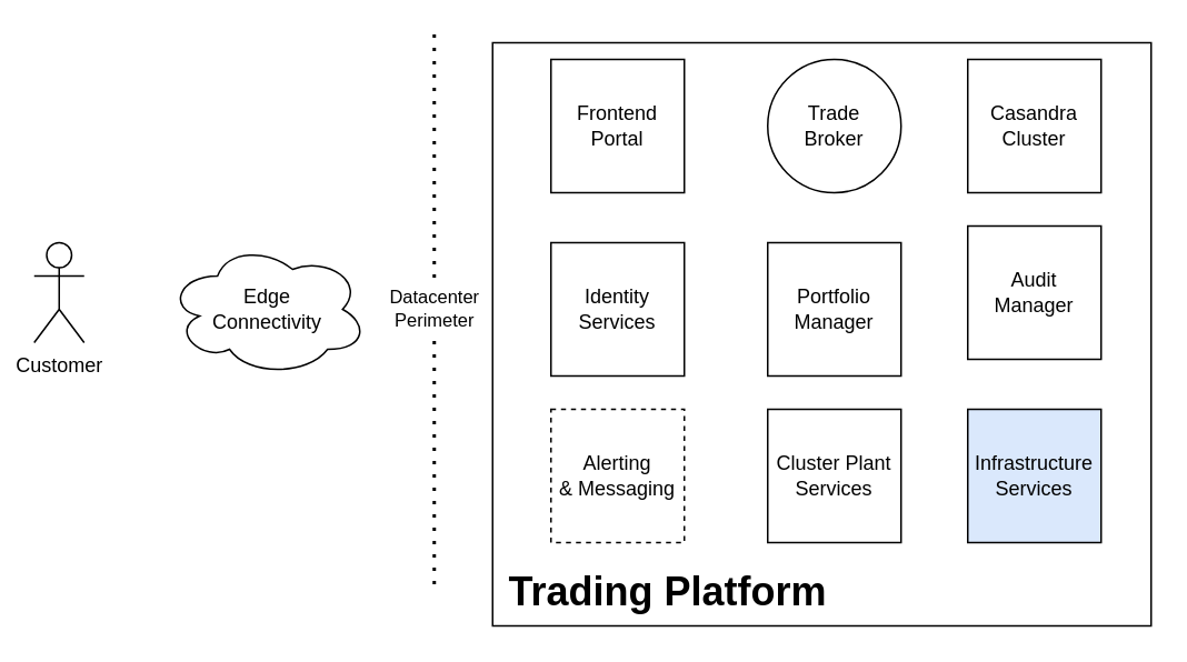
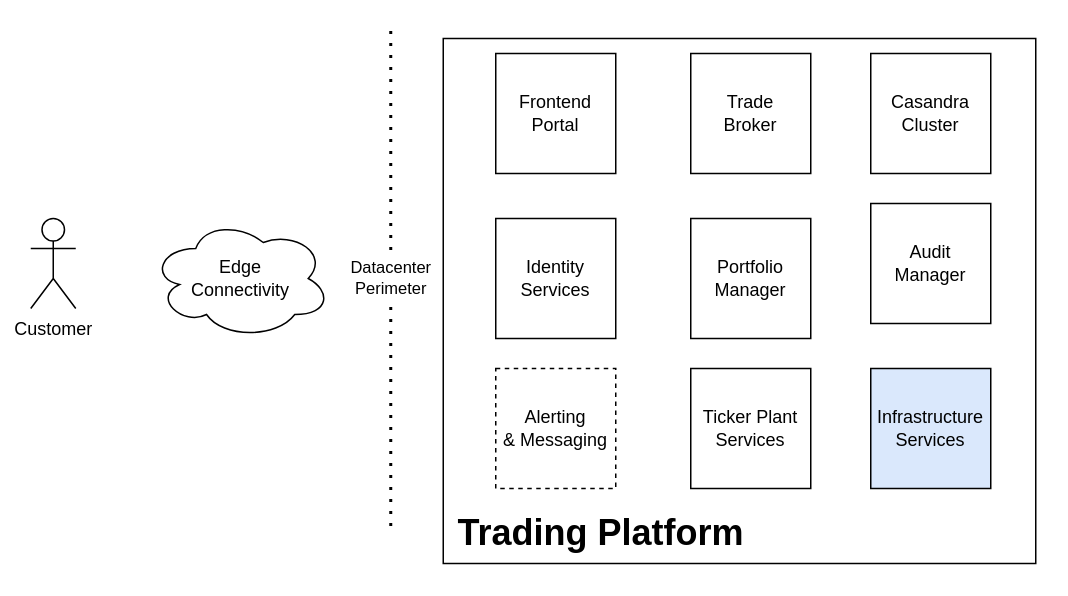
- <mxCell id="7" value="Trade&lt;br&gt;Broker" style="ellipse;whiteSpace=wrap;html=1;aspect=fixed;" vertex="1" parent="1"><mxGeometry x="460" y="35" width="80" height="80" as="geometry" /></mxCell>
+ <mxCell id="7" value="Trade&lt;br&gt;Broker" style="whiteSpace=wrap;html=1;aspect=fixed;" vertex="1" parent="1"><mxGeometry x="460" y="35" width="80" height="80" as="geometry" /></mxCell>
- <mxCell id="11" value="Cluster&amp;nbsp;Plant Services" style="whiteSpace=wrap;html=1;aspect=fixed;" vertex="1" parent="1"><mxGeometry x="460" y="245" width="80" height="80" as="geometry" /></mxCell>
+ <mxCell id="11" value="Ticker&amp;nbsp;Plant Services" style="whiteSpace=wrap;html=1;aspect=fixed;" vertex="1" parent="1"><mxGeometry x="460" y="245" width="80" height="80" as="geometry" /></mxCell>
